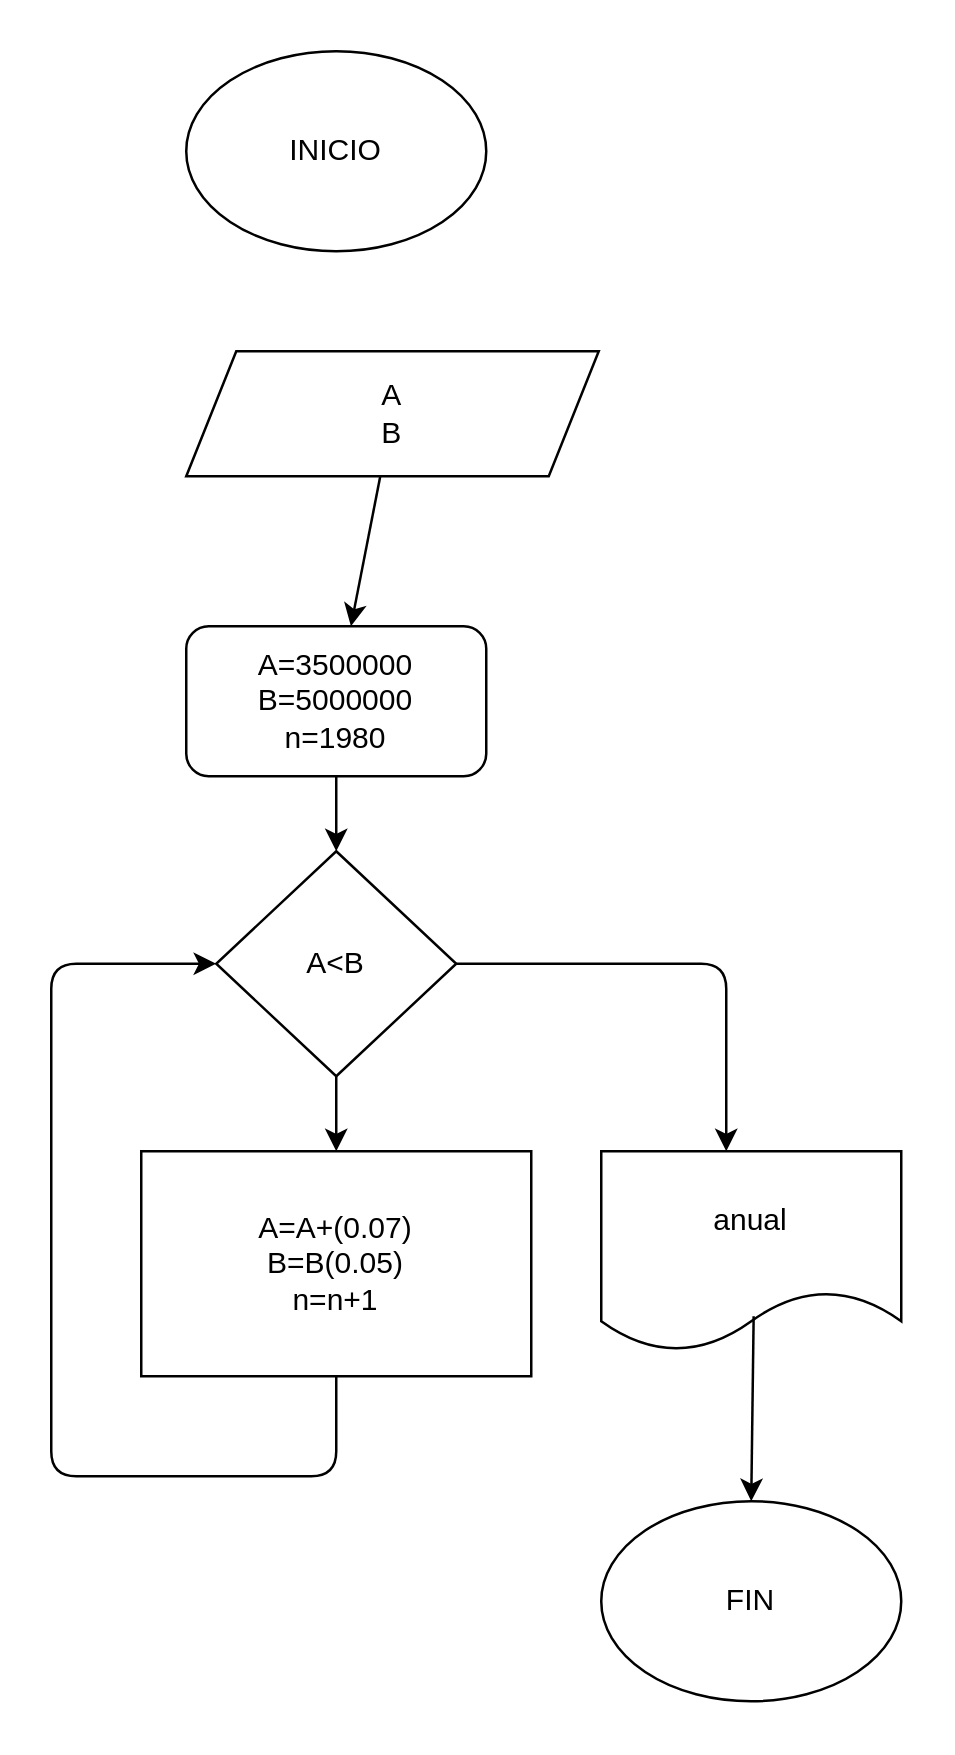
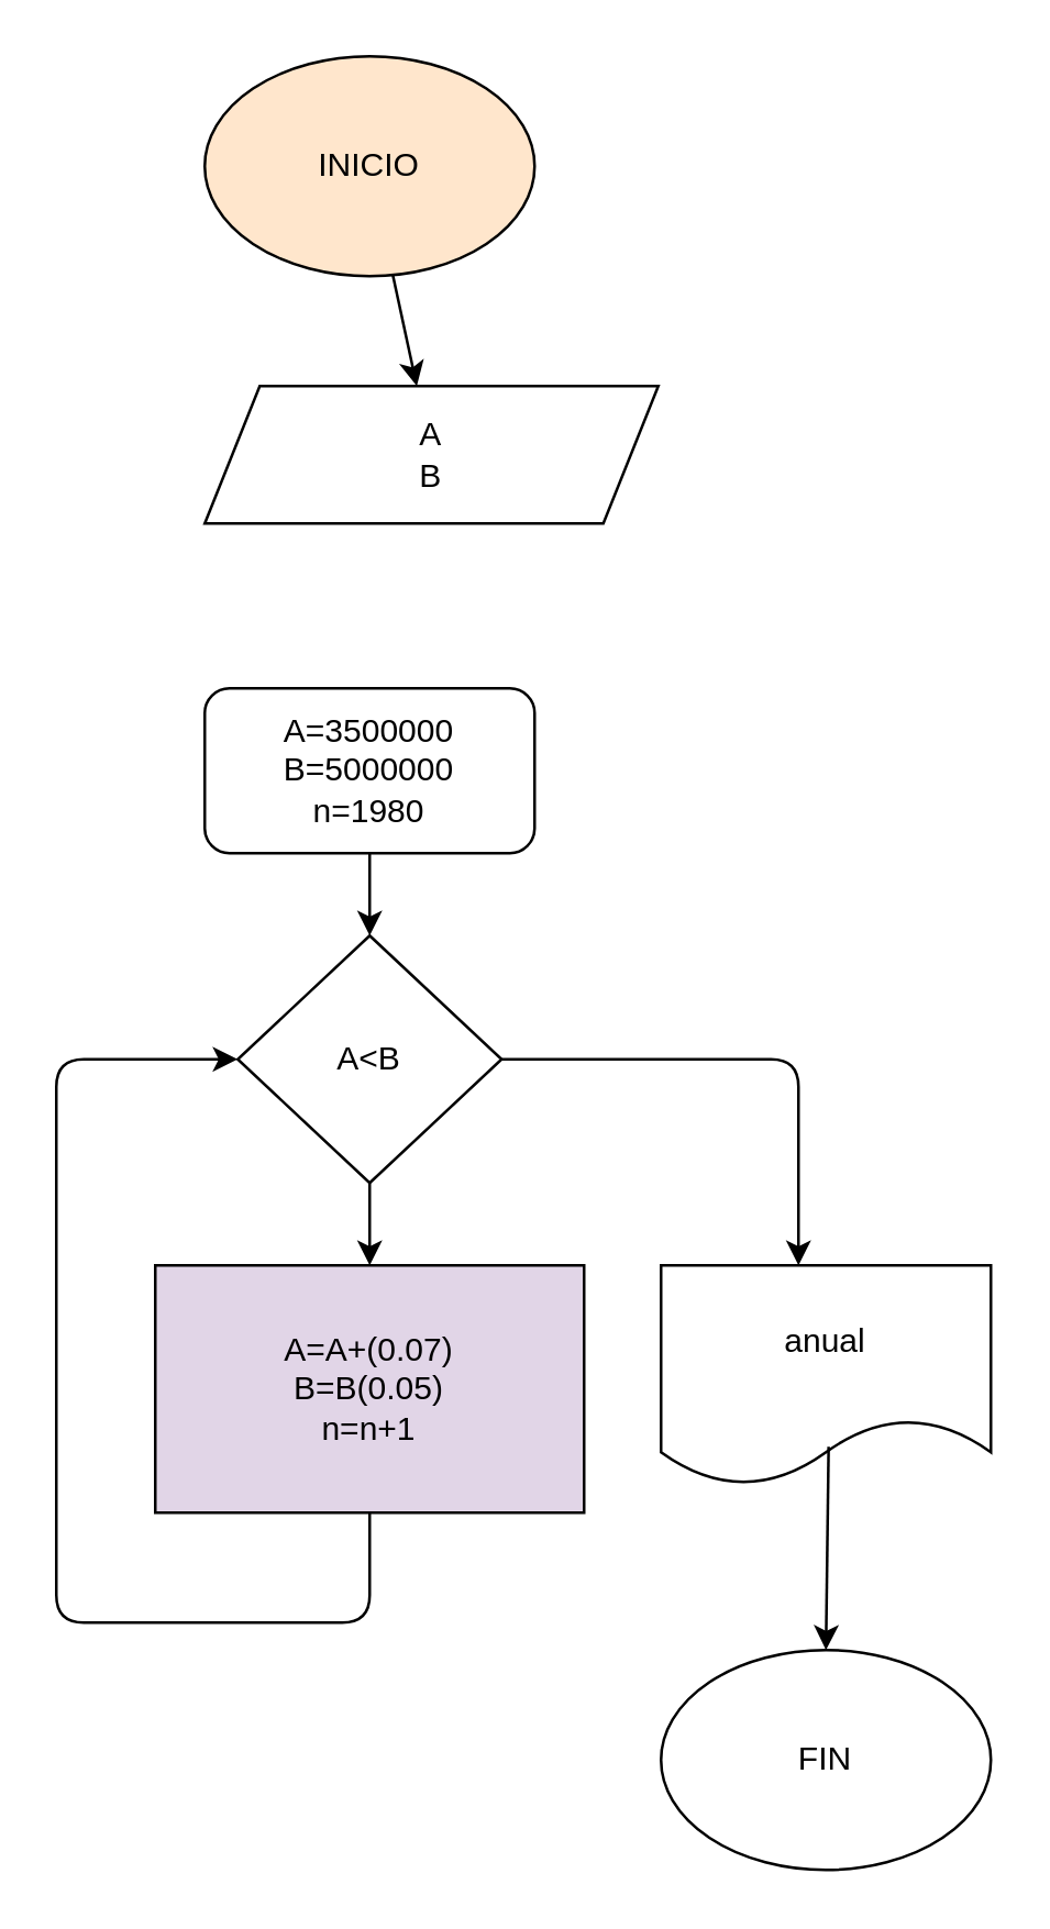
- <mxCell id="3" value="INICIO" style="ellipse;whiteSpace=wrap;html=1;" vertex="1" parent="1"><mxGeometry x="74" y="20" width="120" height="80" as="geometry" /></mxCell>
+ <mxCell id="3" value="INICIO" style="ellipse;whiteSpace=wrap;html=1;fillColor=#ffe6cc;" vertex="1" parent="1"><mxGeometry x="74" y="20" width="120" height="80" as="geometry" /></mxCell>
+ <mxCell id="2" value="" style="edgeStyle=none;html=1;" edge="1" parent="1" source="3" target="5"><mxGeometry relative="1" as="geometry" /></mxCell>
- <mxCell id="4" value="" style="edgeStyle=none;html=1;" edge="1" parent="1" source="5" target="7"><mxGeometry relative="1" as="geometry" /></mxCell>
- <mxCell id="10" value="A=A+(0.07)&lt;br&gt;B=B(0.05)&lt;br&gt;n=n+1" style="whiteSpace=wrap;html=1;" vertex="1" parent="1"><mxGeometry x="56" y="460" width="156" height="90" as="geometry" /></mxCell>
+ <mxCell id="10" value="A=A+(0.07)&lt;br&gt;B=B(0.05)&lt;br&gt;n=n+1" style="whiteSpace=wrap;html=1;fillColor=#e1d5e7;" vertex="1" parent="1"><mxGeometry x="56" y="460" width="156" height="90" as="geometry" /></mxCell>
